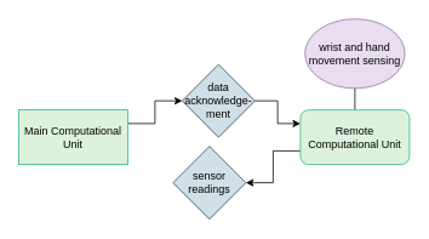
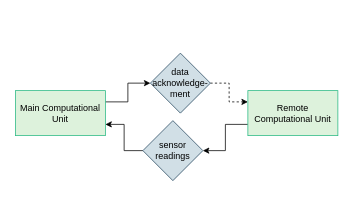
- <mxCell id="11" value="wrist and hand movement sensing" style="ellipse;whiteSpace=wrap;html=1;fillColor=#E9DDF0;strokeColor=#9673A6;" parent="1" vertex="1"><mxGeometry x="335" y="20" width="110" height="76.26" as="geometry" /></mxCell>
- <mxCell id="7" style="edgeStyle=orthogonalEdgeStyle;rounded=0;orthogonalLoop=1;jettySize=auto;html=1;exitX=0.5;exitY=0;exitDx=0;exitDy=0;entryX=0.5;entryY=1;entryDx=0;entryDy=0;endArrow=none;endFill=0;" parent="1" source="8" target="11" edge="1"><mxGeometry relative="1" as="geometry" /></mxCell>
- <mxCell id="9" style="edgeStyle=orthogonalEdgeStyle;rounded=0;orthogonalLoop=1;jettySize=auto;html=1;entryX=0;entryY=0.25;entryDx=0;entryDy=0;" parent="1" source="10" target="8" edge="1"><mxGeometry relative="1" as="geometry" /></mxCell>
+ <mxCell id="9" style="edgeStyle=orthogonalEdgeStyle;rounded=0;orthogonalLoop=1;jettySize=auto;html=1;entryX=0;entryY=0.25;entryDx=0;entryDy=0;dashed=1;" parent="1" source="10" target="8" edge="1"><mxGeometry relative="1" as="geometry" /></mxCell>
- <mxCell id="8" value="Remote Computational Unit" style="whiteSpace=wrap;html=1;strokeColor=#27B882;fillColor=#DDF2DC;rounded=1;" parent="1" vertex="1"><mxGeometry x="330" y="120" width="120" height="60" as="geometry" /></mxCell>
+ <mxCell id="8" value="Remote Computational Unit" style="rounded=0;whiteSpace=wrap;html=1;strokeColor=#27B882;fillColor=#DDF2DC;" parent="1" vertex="1"><mxGeometry x="330" y="120" width="120" height="60" as="geometry" /></mxCell>
+ <mxCell id="4" style="edgeStyle=orthogonalEdgeStyle;rounded=0;orthogonalLoop=1;jettySize=auto;html=1;entryX=1;entryY=0.75;entryDx=0;entryDy=0;" parent="1" source="5" target="3" edge="1"><mxGeometry relative="1" as="geometry" /></mxCell>
